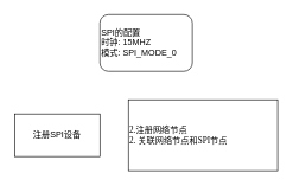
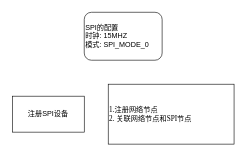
- <mxCell id="3" value="2.注册网络节点&lt;br&gt;2. 关联网络节点和SPI节点&lt;br&gt;" style="rounded=0;whiteSpace=wrap;html=1;align=left;fontFamily=Tahoma;" vertex="1" parent="1"><mxGeometry x="180" y="140" width="210" height="100" as="geometry" /></mxCell>
+ <mxCell id="3" value="1.注册网络节点&lt;br&gt;2. 关联网络节点和SPI节点&lt;br&gt;" style="rounded=0;whiteSpace=wrap;html=1;align=left;fontFamily=Tahoma;" vertex="1" parent="1"><mxGeometry x="180" y="140" width="210" height="100" as="geometry" /></mxCell>
